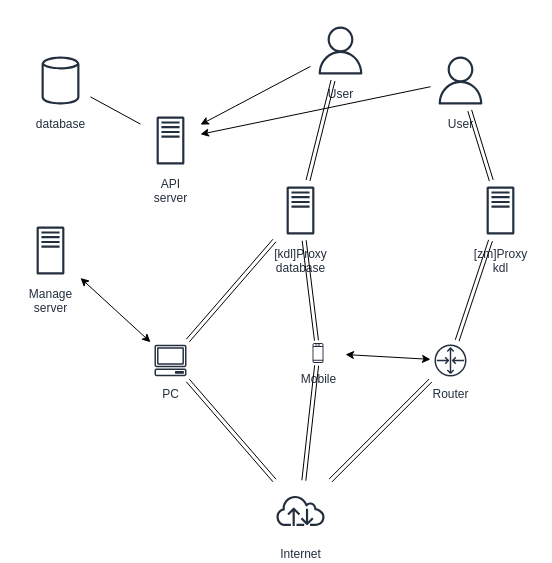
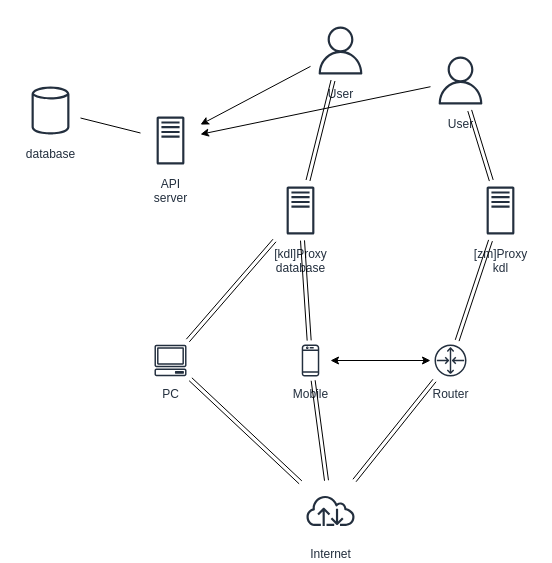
- <mxCell id="21" value="database" style="sketch=0;outlineConnect=0;fontColor=#232F3E;gradientColor=none;strokeColor=#232F3E;fillColor=#ffffff;dashed=0;verticalLabelPosition=bottom;verticalAlign=top;align=center;html=1;fontSize=12;fontStyle=0;aspect=fixed;shape=mxgraph.aws4.resourceIcon;resIcon=mxgraph.aws4.generic_database;" vertex="1" parent="1"><mxGeometry x="30" y="50" width="60" height="60" as="geometry" /></mxCell>
+ <mxCell id="21" value="database" style="sketch=0;outlineConnect=0;fontColor=#232F3E;gradientColor=none;strokeColor=#232F3E;fillColor=#ffffff;dashed=0;verticalLabelPosition=bottom;verticalAlign=top;align=center;html=1;fontSize=12;fontStyle=0;aspect=fixed;shape=mxgraph.aws4.resourceIcon;resIcon=mxgraph.aws4.generic_database;" vertex="1" parent="1"><mxGeometry x="20" y="80" width="60" height="60" as="geometry" /></mxCell>
- <mxCell id="2" value="Manage&lt;br&gt;server" style="sketch=0;outlineConnect=0;fontColor=#232F3E;gradientColor=none;strokeColor=#232F3E;fillColor=#ffffff;dashed=0;verticalLabelPosition=bottom;verticalAlign=top;align=center;html=1;fontSize=12;fontStyle=0;aspect=fixed;shape=mxgraph.aws4.resourceIcon;resIcon=mxgraph.aws4.traditional_server;" vertex="1" parent="1"><mxGeometry x="20" y="220" width="60" height="60" as="geometry" /></mxCell>
- <mxCell id="7" value="" style="endArrow=classic;startArrow=classic;html=1;rounded=0;" edge="1" parent="1" source="6" target="2"><mxGeometry width="50" height="50" relative="1" as="geometry"><mxPoint x="70" y="270" as="sourcePoint" /><mxPoint x="80" y="140" as="targetPoint" /></mxGeometry></mxCell>
- <mxCell id="5" value="Mobile" style="sketch=0;outlineConnect=0;fontColor=#232F3E;gradientColor=none;strokeColor=#232F3E;fillColor=#ffffff;dashed=0;verticalLabelPosition=bottom;verticalAlign=top;align=center;html=1;fontSize=12;fontStyle=0;aspect=fixed;shape=mxgraph.aws4.resourceIcon;resIcon=mxgraph.aws4.mobile_client;" vertex="1" parent="1"><mxGeometry x="290" y="340" width="55" height="25" as="geometry" /></mxCell>
+ <mxCell id="5" value="Mobile" style="sketch=0;outlineConnect=0;fontColor=#232F3E;gradientColor=none;strokeColor=#232F3E;fillColor=#ffffff;dashed=0;verticalLabelPosition=bottom;verticalAlign=top;align=center;html=1;fontSize=12;fontStyle=0;aspect=fixed;shape=mxgraph.aws4.resourceIcon;resIcon=mxgraph.aws4.mobile_client;" vertex="1" parent="1"><mxGeometry x="290" y="340" width="40" height="40" as="geometry" /></mxCell>
- <mxCell id="17" value="Internet" style="sketch=0;outlineConnect=0;fontColor=#232F3E;gradientColor=none;strokeColor=#232F3E;fillColor=#ffffff;dashed=0;verticalLabelPosition=bottom;verticalAlign=top;align=center;html=1;fontSize=12;fontStyle=0;aspect=fixed;shape=mxgraph.aws4.resourceIcon;resIcon=mxgraph.aws4.internet;" vertex="1" parent="1"><mxGeometry x="270" y="480" width="60" height="60" as="geometry" /></mxCell>
+ <mxCell id="17" value="Internet" style="sketch=0;outlineConnect=0;fontColor=#232F3E;gradientColor=none;strokeColor=#232F3E;fillColor=#ffffff;dashed=0;verticalLabelPosition=bottom;verticalAlign=top;align=center;html=1;fontSize=12;fontStyle=0;aspect=fixed;shape=mxgraph.aws4.resourceIcon;resIcon=mxgraph.aws4.internet;" vertex="1" parent="1"><mxGeometry x="300" y="480" width="60" height="60" as="geometry" /></mxCell>
